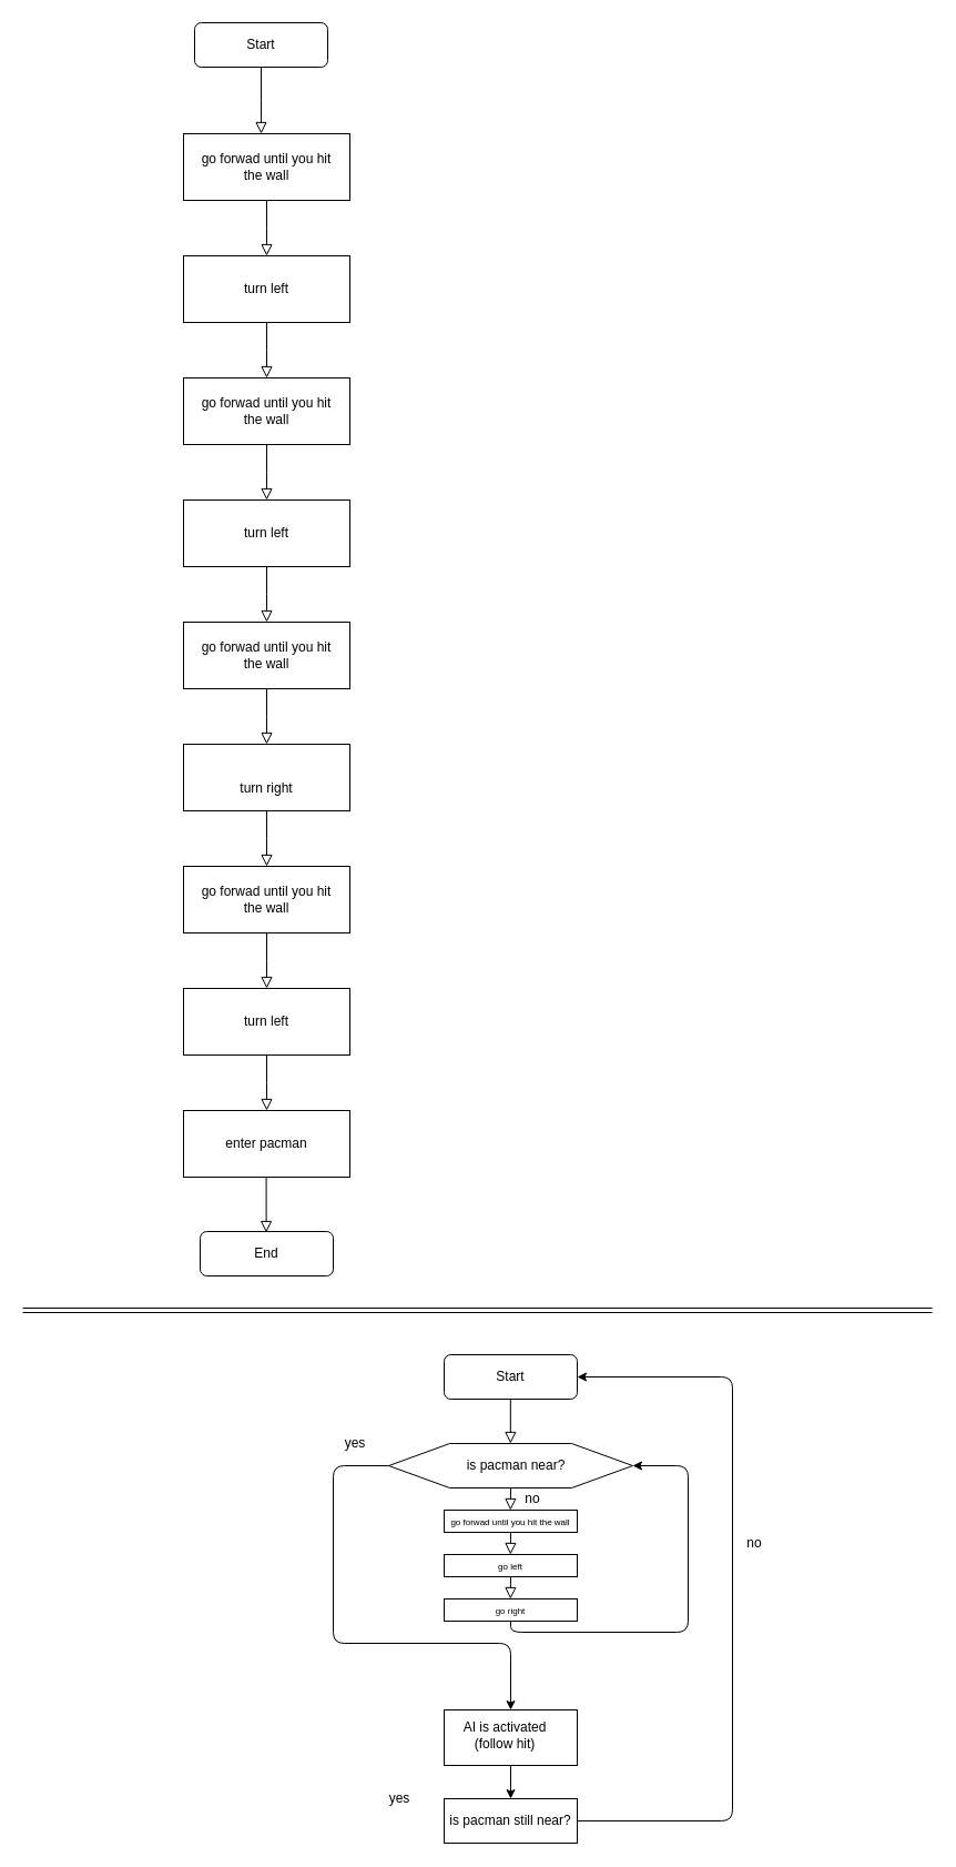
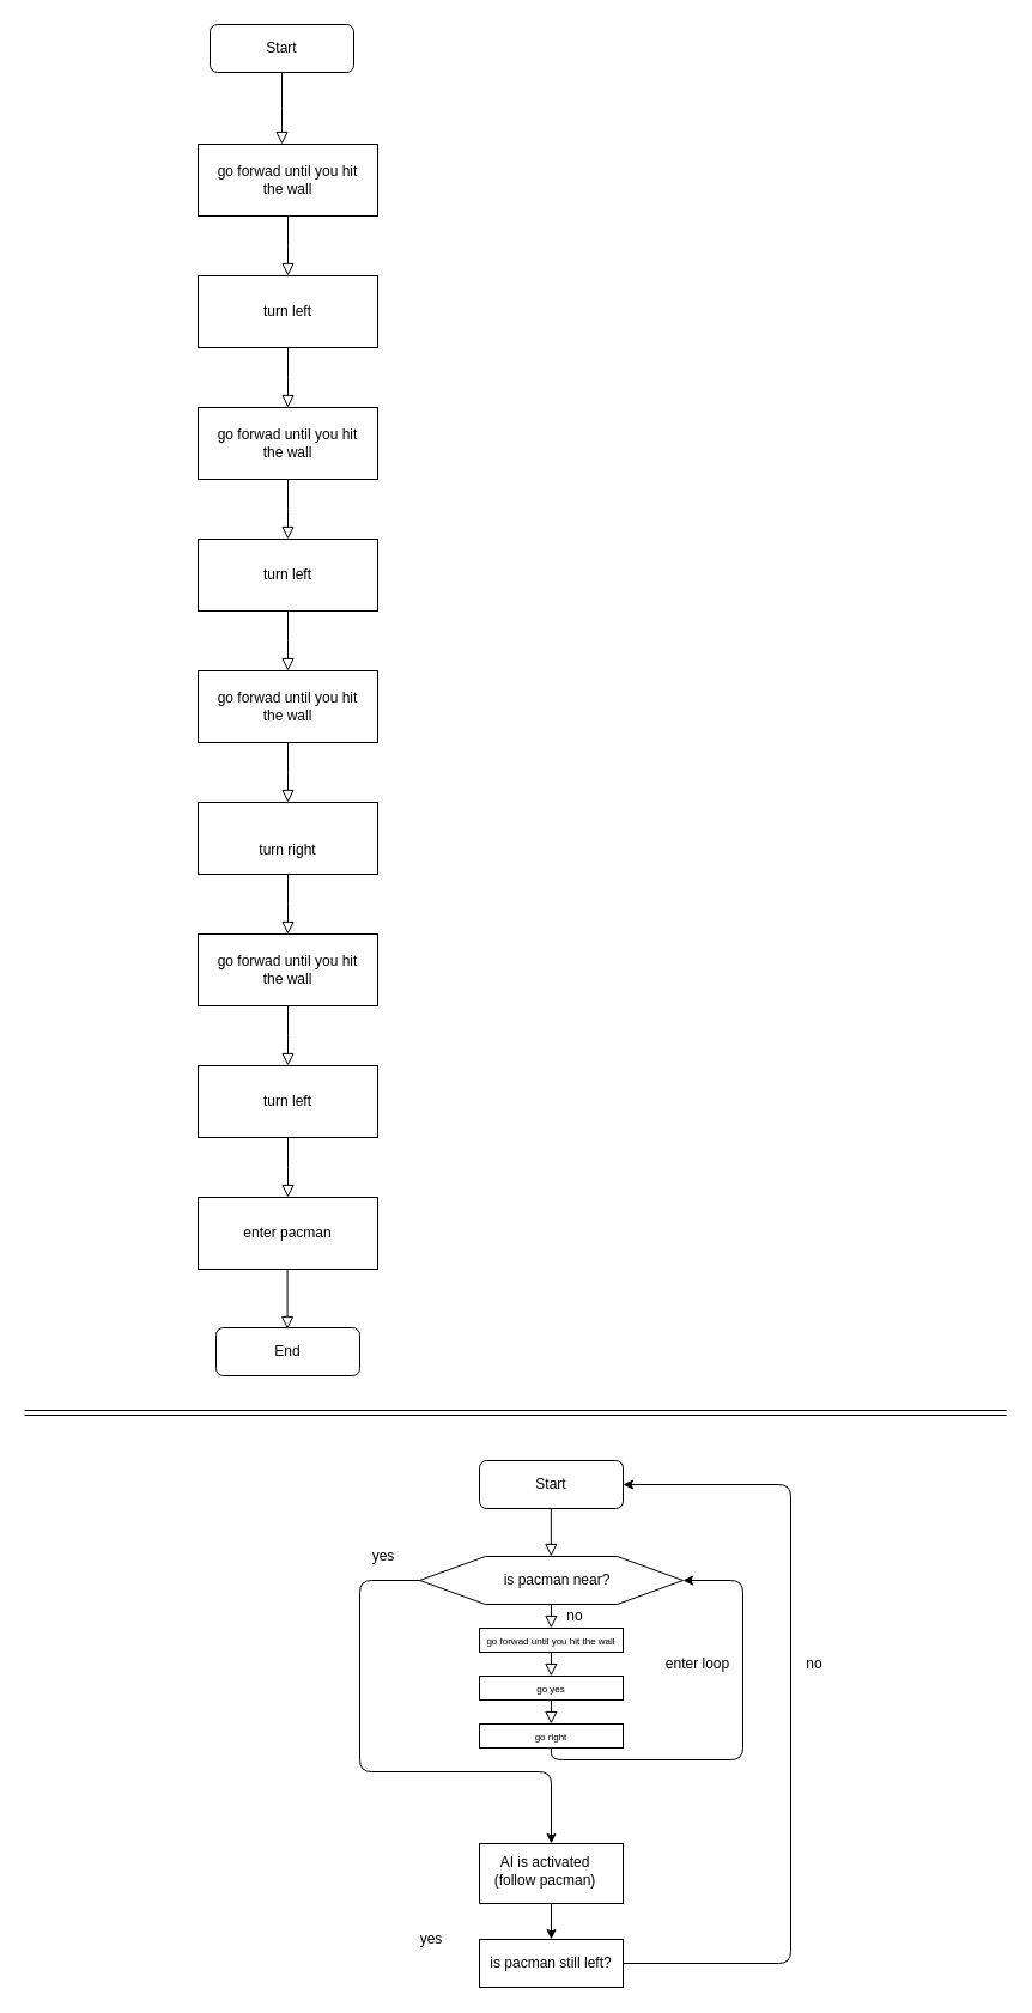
+ <mxCell id="45" value="enter loop" style="text;html=1;strokeColor=none;fillColor=none;align=center;verticalAlign=middle;whiteSpace=wrap;rounded=0;" vertex="1" parent="1"><mxGeometry x="550" y="1380" width="65" height="20" as="geometry" /></mxCell>
- <mxCell id="40" value="&lt;font style=&quot;font-size: 8px&quot;&gt;&lt;span style=&quot;color: rgb(0 , 0 , 0) ; font-family: &amp;#34;helvetica&amp;#34; ; font-style: normal ; font-weight: 400 ; letter-spacing: normal ; text-align: center ; text-indent: 0px ; text-transform: none ; word-spacing: 0px ; background-color: rgb(248 , 249 , 250) ; float: none ; display: inline&quot;&gt;go left&lt;/span&gt;&lt;br&gt;&lt;/font&gt;" style="rounded=0;whiteSpace=wrap;html=1;" vertex="1" parent="1"><mxGeometry x="400" y="1400" width="120" height="20" as="geometry" /></mxCell>
+ <mxCell id="40" value="&lt;font style=&quot;font-size: 8px&quot;&gt;&lt;span style=&quot;color: rgb(0 , 0 , 0) ; font-family: &amp;#34;helvetica&amp;#34; ; font-style: normal ; font-weight: 400 ; letter-spacing: normal ; text-align: center ; text-indent: 0px ; text-transform: none ; word-spacing: 0px ; background-color: rgb(248 , 249 , 250) ; float: none ; display: inline&quot;&gt;go yes&lt;/span&gt;&lt;br&gt;&lt;/font&gt;" style="rounded=0;whiteSpace=wrap;html=1;" vertex="1" parent="1"><mxGeometry x="400" y="1400" width="120" height="20" as="geometry" /></mxCell>
- <mxCell id="47" value="AI is activated&lt;br&gt;(follow hit)" style="text;html=1;strokeColor=none;fillColor=none;align=center;verticalAlign=middle;whiteSpace=wrap;rounded=0;" vertex="1" parent="1"><mxGeometry x="400" y="1545" width="110" height="35" as="geometry" /></mxCell>
+ <mxCell id="47" value="AI is activated&lt;br&gt;(follow pacman)" style="text;html=1;strokeColor=none;fillColor=none;align=center;verticalAlign=middle;whiteSpace=wrap;rounded=0;" vertex="1" parent="1"><mxGeometry x="400" y="1545" width="110" height="35" as="geometry" /></mxCell>
- <mxCell id="49" value="is pacman still near?" style="rounded=0;whiteSpace=wrap;html=1;" vertex="1" parent="1"><mxGeometry x="400" y="1620" width="120" height="40" as="geometry" /></mxCell>
+ <mxCell id="49" value="is pacman still left?" style="rounded=0;whiteSpace=wrap;html=1;" vertex="1" parent="1"><mxGeometry x="400" y="1620" width="120" height="40" as="geometry" /></mxCell>
